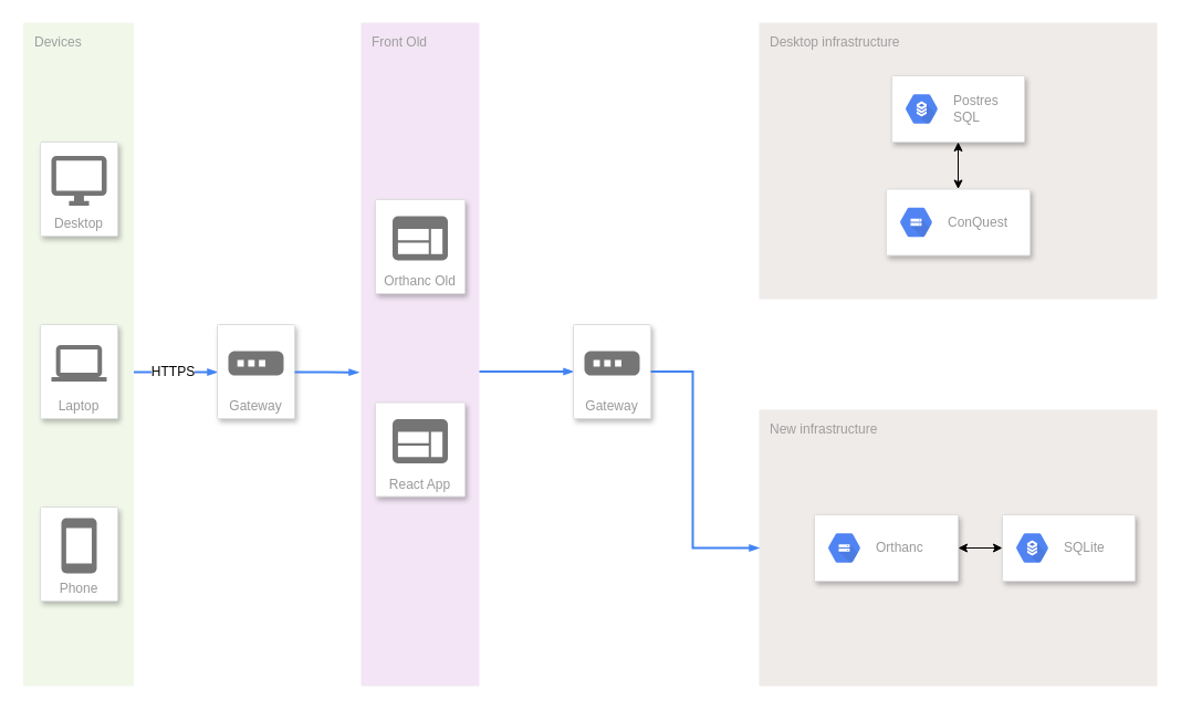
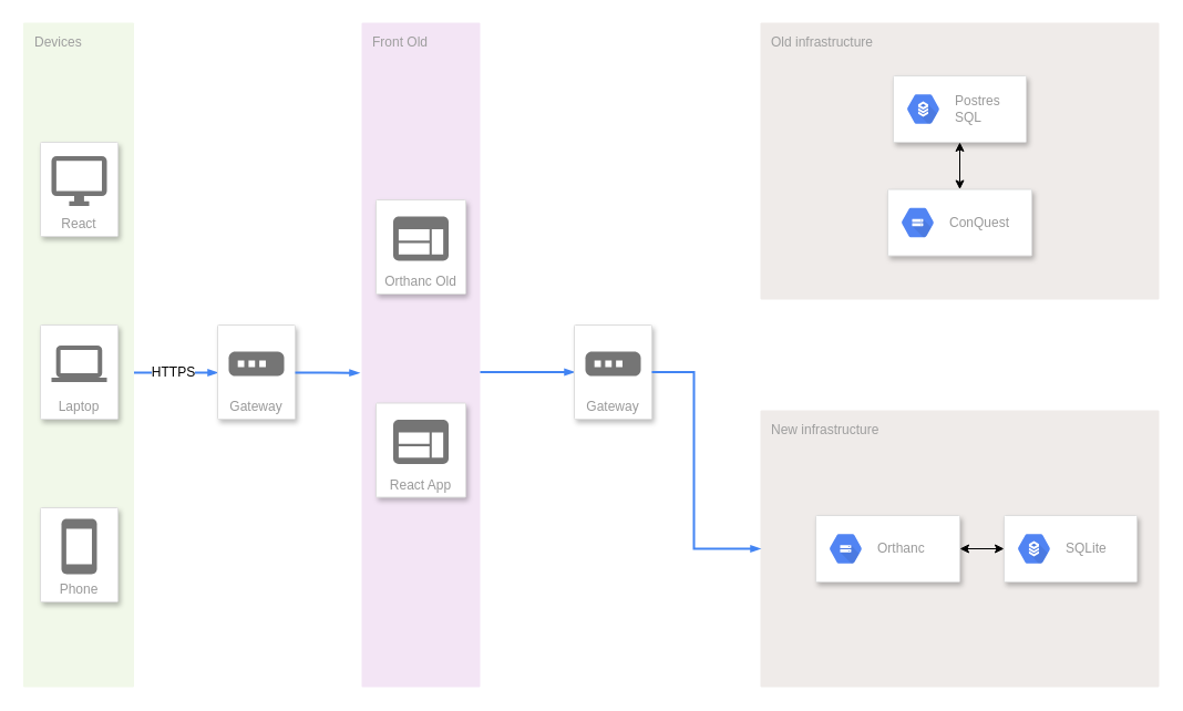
- <mxCell id="21" value="&lt;div&gt;Desktop infrastructure&lt;/div&gt;" style="points=[[0,0,0],[0.25,0,0],[0.5,0,0],[0.75,0,0],[1,0,0],[1,0.25,0],[1,0.5,0],[1,0.75,0],[1,1,0],[0.75,1,0],[0.5,1,0],[0.25,1,0],[0,1,0],[0,0.75,0],[0,0.5,0],[0,0.25,0]];rounded=1;absoluteArcSize=1;arcSize=2;html=1;strokeColor=none;gradientColor=none;shadow=0;dashed=0;fontSize=12;fontColor=#9E9E9E;align=left;verticalAlign=top;spacing=10;spacingTop=-4;fillColor=#EFEBE9;" vertex="1" parent="1"><mxGeometry x="686" y="20" width="360" height="250" as="geometry" /></mxCell>
+ <mxCell id="21" value="&lt;div&gt;Old infrastructure&lt;/div&gt;" style="points=[[0,0,0],[0.25,0,0],[0.5,0,0],[0.75,0,0],[1,0,0],[1,0.25,0],[1,0.5,0],[1,0.75,0],[1,1,0],[0.75,1,0],[0.5,1,0],[0.25,1,0],[0,1,0],[0,0.75,0],[0,0.5,0],[0,0.25,0]];rounded=1;absoluteArcSize=1;arcSize=2;html=1;strokeColor=none;gradientColor=none;shadow=0;dashed=0;fontSize=12;fontColor=#9E9E9E;align=left;verticalAlign=top;spacing=10;spacingTop=-4;fillColor=#EFEBE9;" vertex="1" parent="1"><mxGeometry x="686" y="20" width="360" height="250" as="geometry" /></mxCell>
- <mxCell id="8" value="Desktop" style="strokeColor=#dddddd;fillColor=#ffffff;shadow=1;strokeWidth=1;rounded=1;absoluteArcSize=1;arcSize=2;labelPosition=center;verticalLabelPosition=middle;align=center;verticalAlign=bottom;spacingLeft=0;fontColor=#999999;fontSize=12;whiteSpace=wrap;spacingBottom=2;" vertex="1" parent="4"><mxGeometry x="15.5" y="108" width="70" height="85" as="geometry" /></mxCell>
+ <mxCell id="8" value="React" style="strokeColor=#dddddd;fillColor=#ffffff;shadow=1;strokeWidth=1;rounded=1;absoluteArcSize=1;arcSize=2;labelPosition=center;verticalLabelPosition=middle;align=center;verticalAlign=bottom;spacingLeft=0;fontColor=#999999;fontSize=12;whiteSpace=wrap;spacingBottom=2;" vertex="1" parent="4"><mxGeometry x="15.5" y="108" width="70" height="85" as="geometry" /></mxCell>
